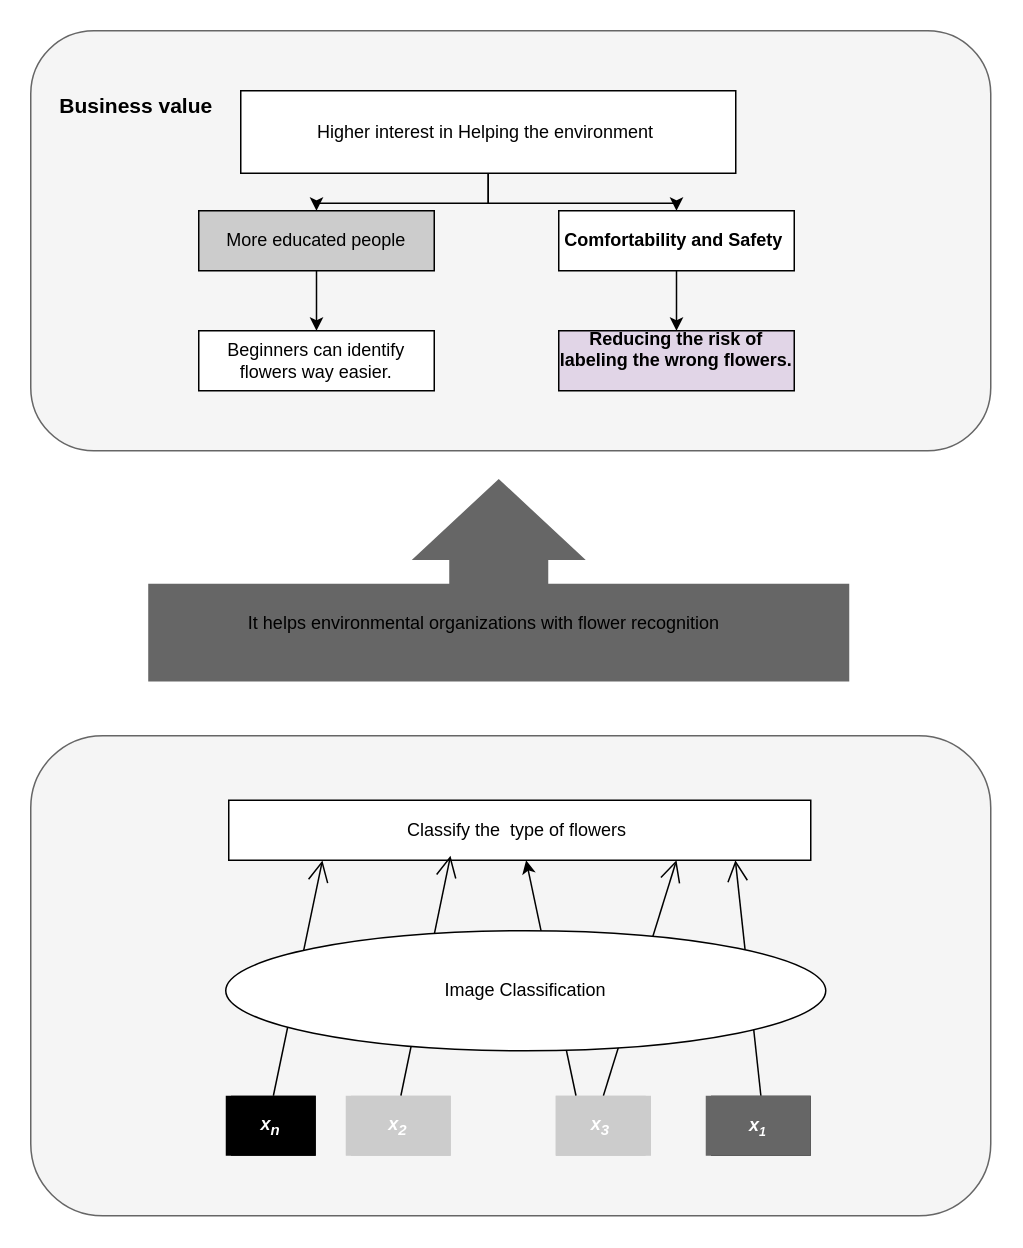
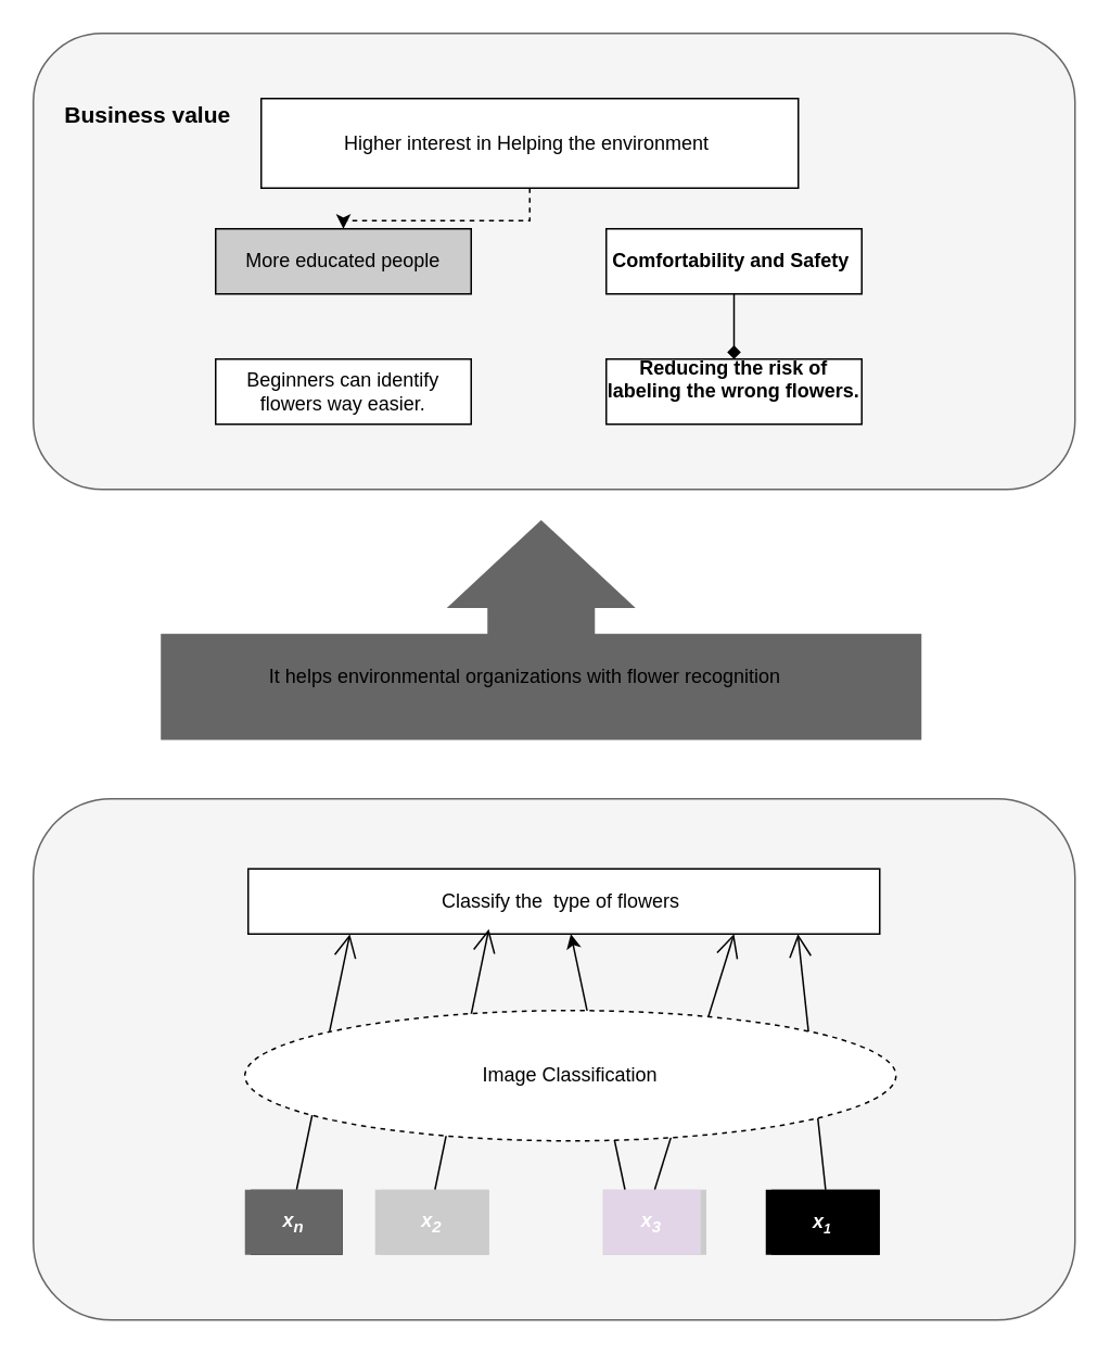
- <mxCell id="4" style="edgeStyle=orthogonalEdgeStyle;rounded=0;orthogonalLoop=1;jettySize=auto;html=1;" parent="1" source="6" target="8" edge="1"><mxGeometry relative="1" as="geometry" /></mxCell>
+ <mxCell id="4" style="edgeStyle=orthogonalEdgeStyle;rounded=0;orthogonalLoop=1;jettySize=auto;html=1;dashed=1;" parent="1" source="6" target="8" edge="1"><mxGeometry relative="1" as="geometry" /></mxCell>
- <mxCell id="5" style="edgeStyle=orthogonalEdgeStyle;rounded=0;orthogonalLoop=1;jettySize=auto;html=1;" parent="1" source="6" target="10" edge="1"><mxGeometry relative="1" as="geometry" /></mxCell>
- <mxCell id="7" style="edgeStyle=orthogonalEdgeStyle;rounded=0;orthogonalLoop=1;jettySize=auto;html=1;entryX=0.5;entryY=0;entryDx=0;entryDy=0;" parent="1" source="8" target="11" edge="1"><mxGeometry relative="1" as="geometry" /></mxCell>
- <mxCell id="9" value="" style="edgeStyle=orthogonalEdgeStyle;rounded=0;orthogonalLoop=1;jettySize=auto;html=1;" parent="1" source="10" target="12" edge="1"><mxGeometry relative="1" as="geometry" /></mxCell>
+ <mxCell id="9" value="" style="edgeStyle=orthogonalEdgeStyle;rounded=0;orthogonalLoop=1;jettySize=auto;html=1;endArrow=diamond;" parent="1" source="10" target="12" edge="1"><mxGeometry relative="1" as="geometry" /></mxCell>
- <mxCell id="12" value="&lt;b&gt;Reducing the risk of labeling the wrong flowers.&lt;/b&gt;&lt;div&gt;&lt;br&gt;&lt;/div&gt;" style="rounded=0;whiteSpace=wrap;html=1;fillColor=#e1d5e7;" parent="1" vertex="1"><mxGeometry x="372" y="220" width="157" height="40" as="geometry" /></mxCell>
+ <mxCell id="12" value="&lt;b&gt;Reducing the risk of labeling the wrong flowers.&lt;/b&gt;&lt;div&gt;&lt;br&gt;&lt;/div&gt;" style="rounded=0;whiteSpace=wrap;html=1;" parent="1" vertex="1"><mxGeometry x="372" y="220" width="157" height="40" as="geometry" /></mxCell>
- <mxCell id="25" value="Image Classification" style="ellipse;whiteSpace=wrap;html=1;" parent="1" vertex="1"><mxGeometry x="150" y="620" width="400" height="80" as="geometry" /></mxCell>
+ <mxCell id="25" value="Image Classification" style="ellipse;whiteSpace=wrap;html=1;dashed=1;" parent="1" vertex="1"><mxGeometry x="150" y="620" width="400" height="80" as="geometry" /></mxCell>
- <mxCell id="26" value="&lt;font color=&quot;#ffffff&quot;&gt;&lt;b&gt;&lt;i&gt;x&lt;sub&gt;n&lt;/sub&gt;&lt;/i&gt;&lt;/b&gt;&lt;/font&gt;" style="rounded=0;whiteSpace=wrap;html=1;fillColor=#000000;strokeColor=none;" parent="1" vertex="1"><mxGeometry x="150" y="730" width="60" height="40" as="geometry" /></mxCell>
+ <mxCell id="26" value="&lt;font color=&quot;#ffffff&quot;&gt;&lt;b&gt;&lt;i&gt;x&lt;sub&gt;n&lt;/sub&gt;&lt;/i&gt;&lt;/b&gt;&lt;/font&gt;" style="rounded=0;whiteSpace=wrap;html=1;fillColor=#666666;strokeColor=none;" parent="1" vertex="1"><mxGeometry x="150" y="730" width="60" height="40" as="geometry" /></mxCell>
- <mxCell id="27" value="&lt;font color=&quot;#ffffff&quot;&gt;&lt;b&gt;&lt;i&gt;x&lt;sub&gt;3&lt;/sub&gt;&lt;/i&gt;&lt;/b&gt;&lt;/font&gt;" style="rounded=0;whiteSpace=wrap;html=1;fillColor=#CCCCCC;strokeColor=none;" parent="1" vertex="1"><mxGeometry x="370" y="730" width="60" height="40" as="geometry" /></mxCell>
+ <mxCell id="27" value="&lt;font color=&quot;#ffffff&quot;&gt;&lt;b&gt;&lt;i&gt;x&lt;sub&gt;3&lt;/sub&gt;&lt;/i&gt;&lt;/b&gt;&lt;/font&gt;" style="rounded=0;whiteSpace=wrap;html=1;fillColor=#e1d5e7;strokeColor=none;" parent="1" vertex="1"><mxGeometry x="370" y="730" width="60" height="40" as="geometry" /></mxCell>
- <mxCell id="29" value="&lt;font color=&quot;#ffffff&quot;&gt;&lt;b&gt;&lt;i&gt;x&lt;span style=&quot;font-size: 10px;&quot;&gt;&lt;sub&gt;1&lt;/sub&gt;&lt;/span&gt;&lt;/i&gt;&lt;/b&gt;&lt;/font&gt;" style="rounded=0;whiteSpace=wrap;html=1;fillColor=#666666;strokeColor=none;" parent="1" vertex="1"><mxGeometry x="470" y="730" width="70" height="40" as="geometry" /></mxCell>
+ <mxCell id="29" value="&lt;font color=&quot;#ffffff&quot;&gt;&lt;b&gt;&lt;i&gt;x&lt;span style=&quot;font-size: 10px;&quot;&gt;&lt;sub&gt;1&lt;/sub&gt;&lt;/span&gt;&lt;/i&gt;&lt;/b&gt;&lt;/font&gt;" style="rounded=0;whiteSpace=wrap;html=1;fillColor=#000000;strokeColor=none;" parent="1" vertex="1"><mxGeometry x="470" y="730" width="70" height="40" as="geometry" /></mxCell>
